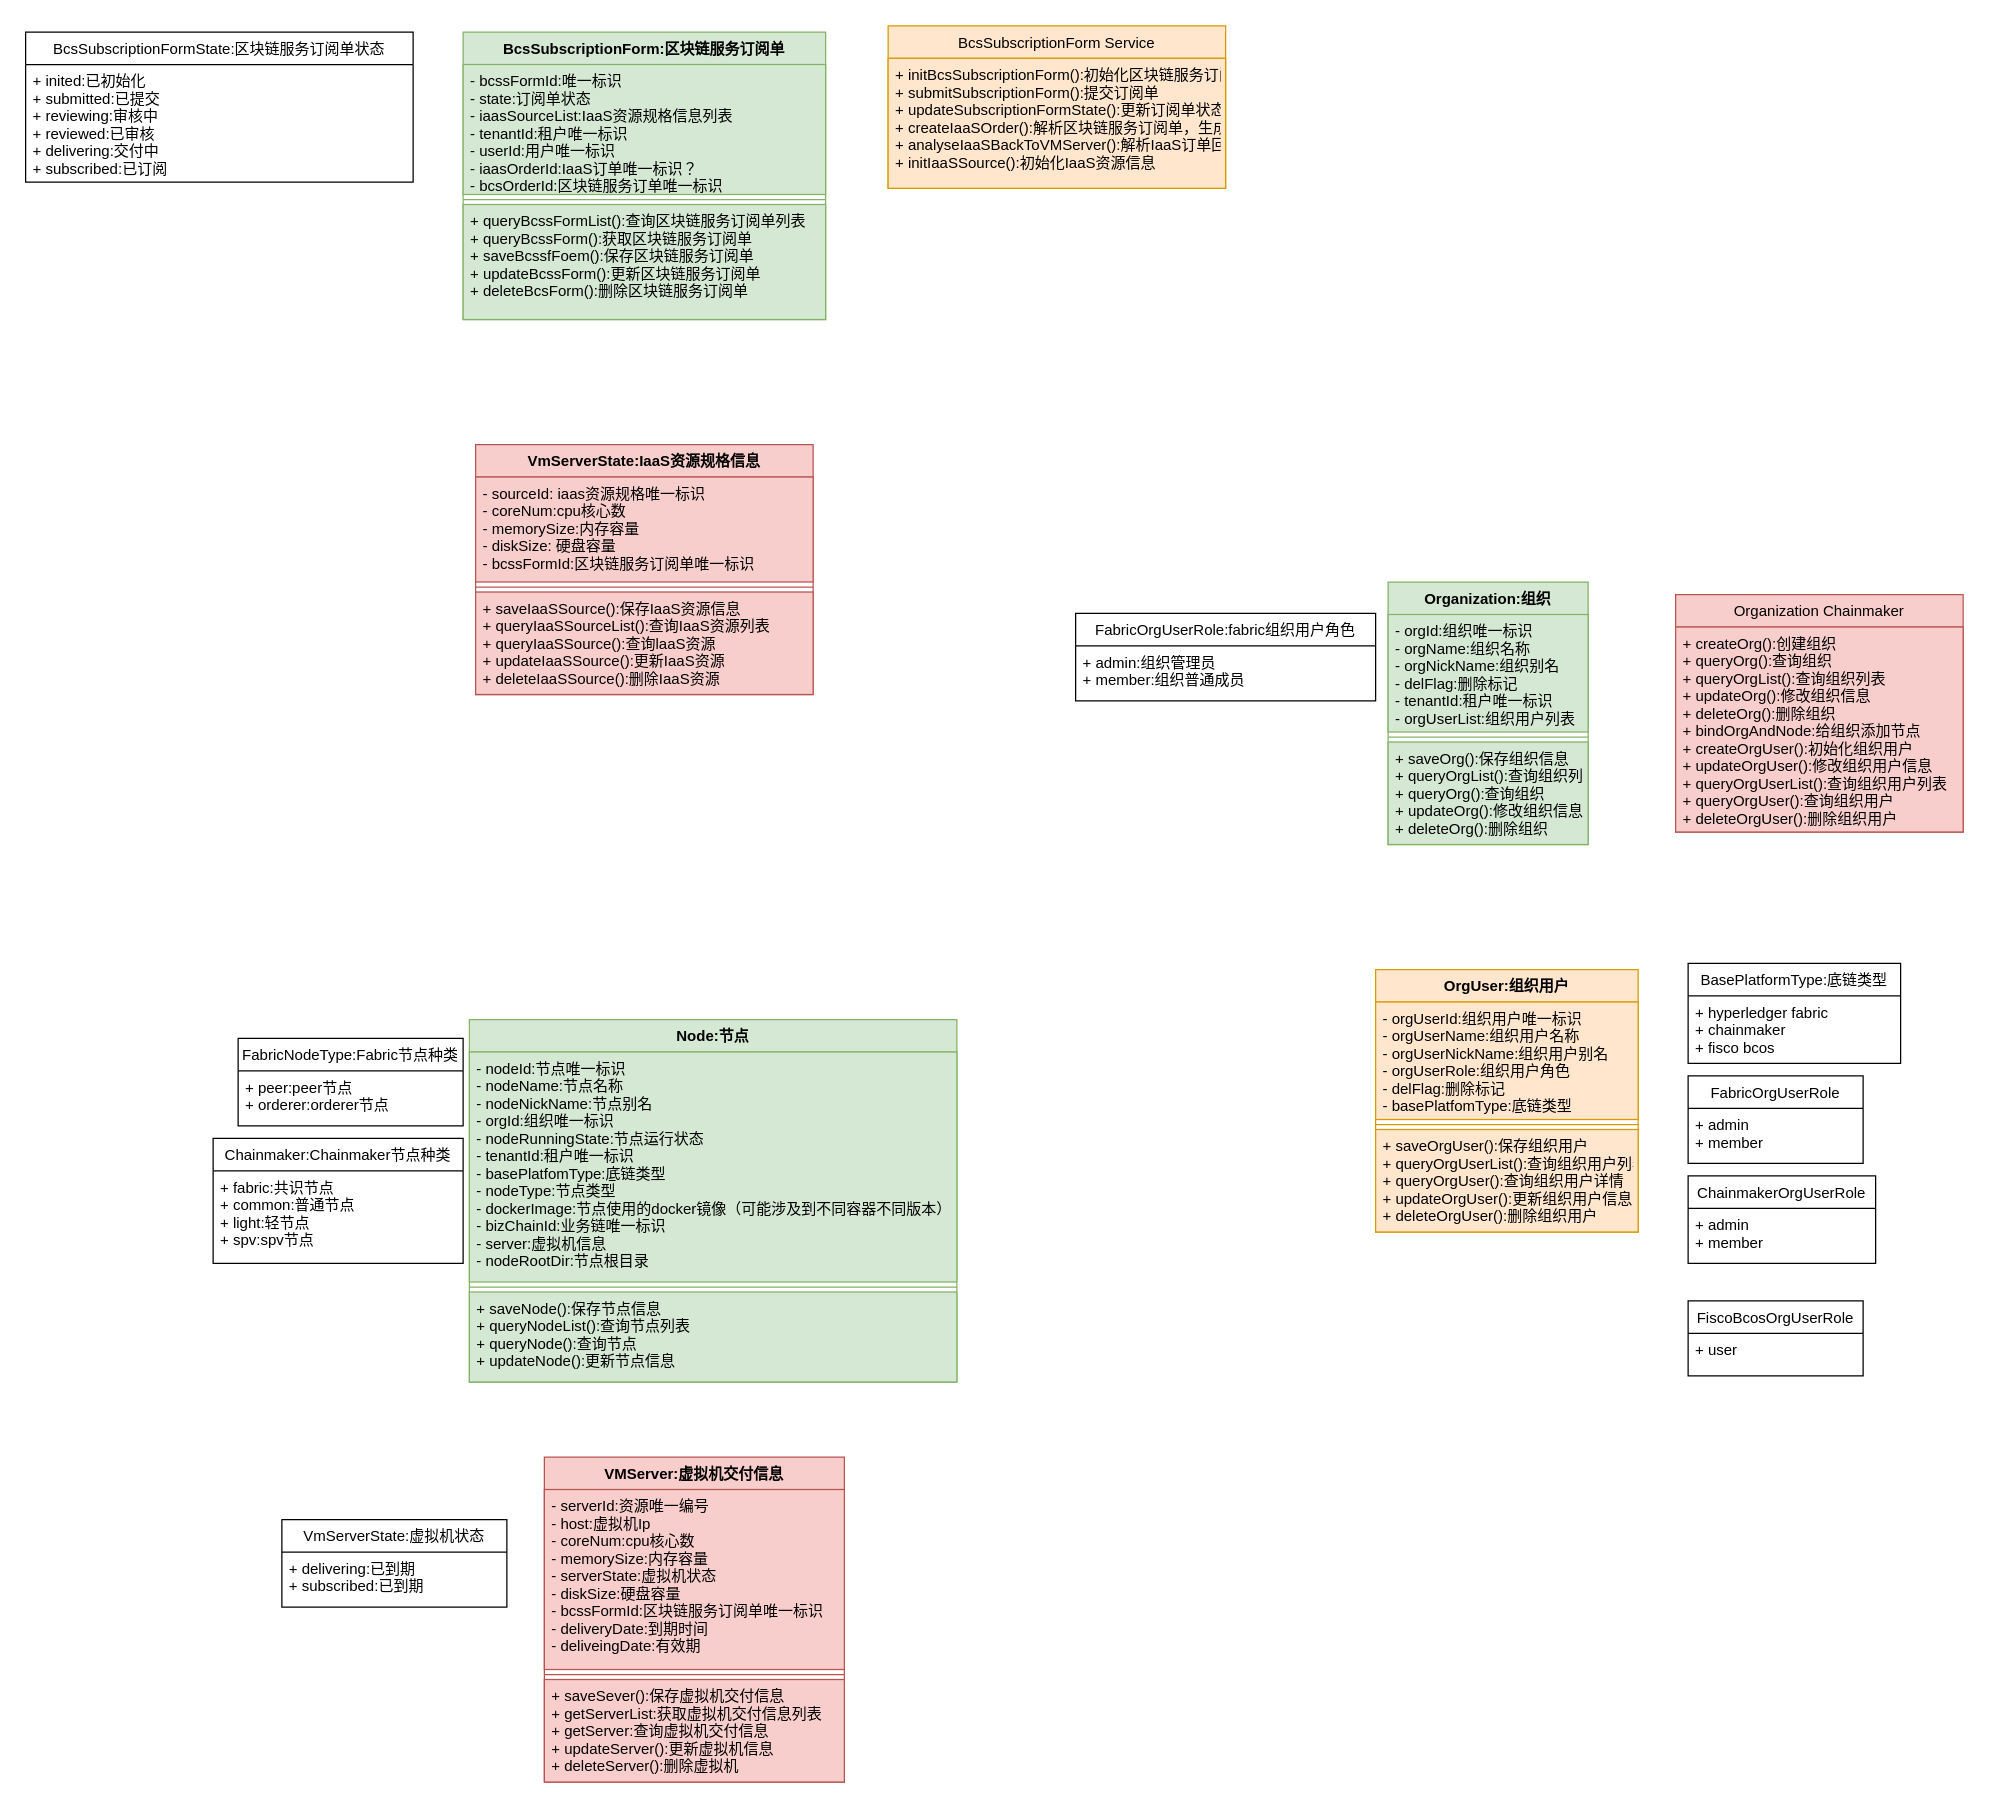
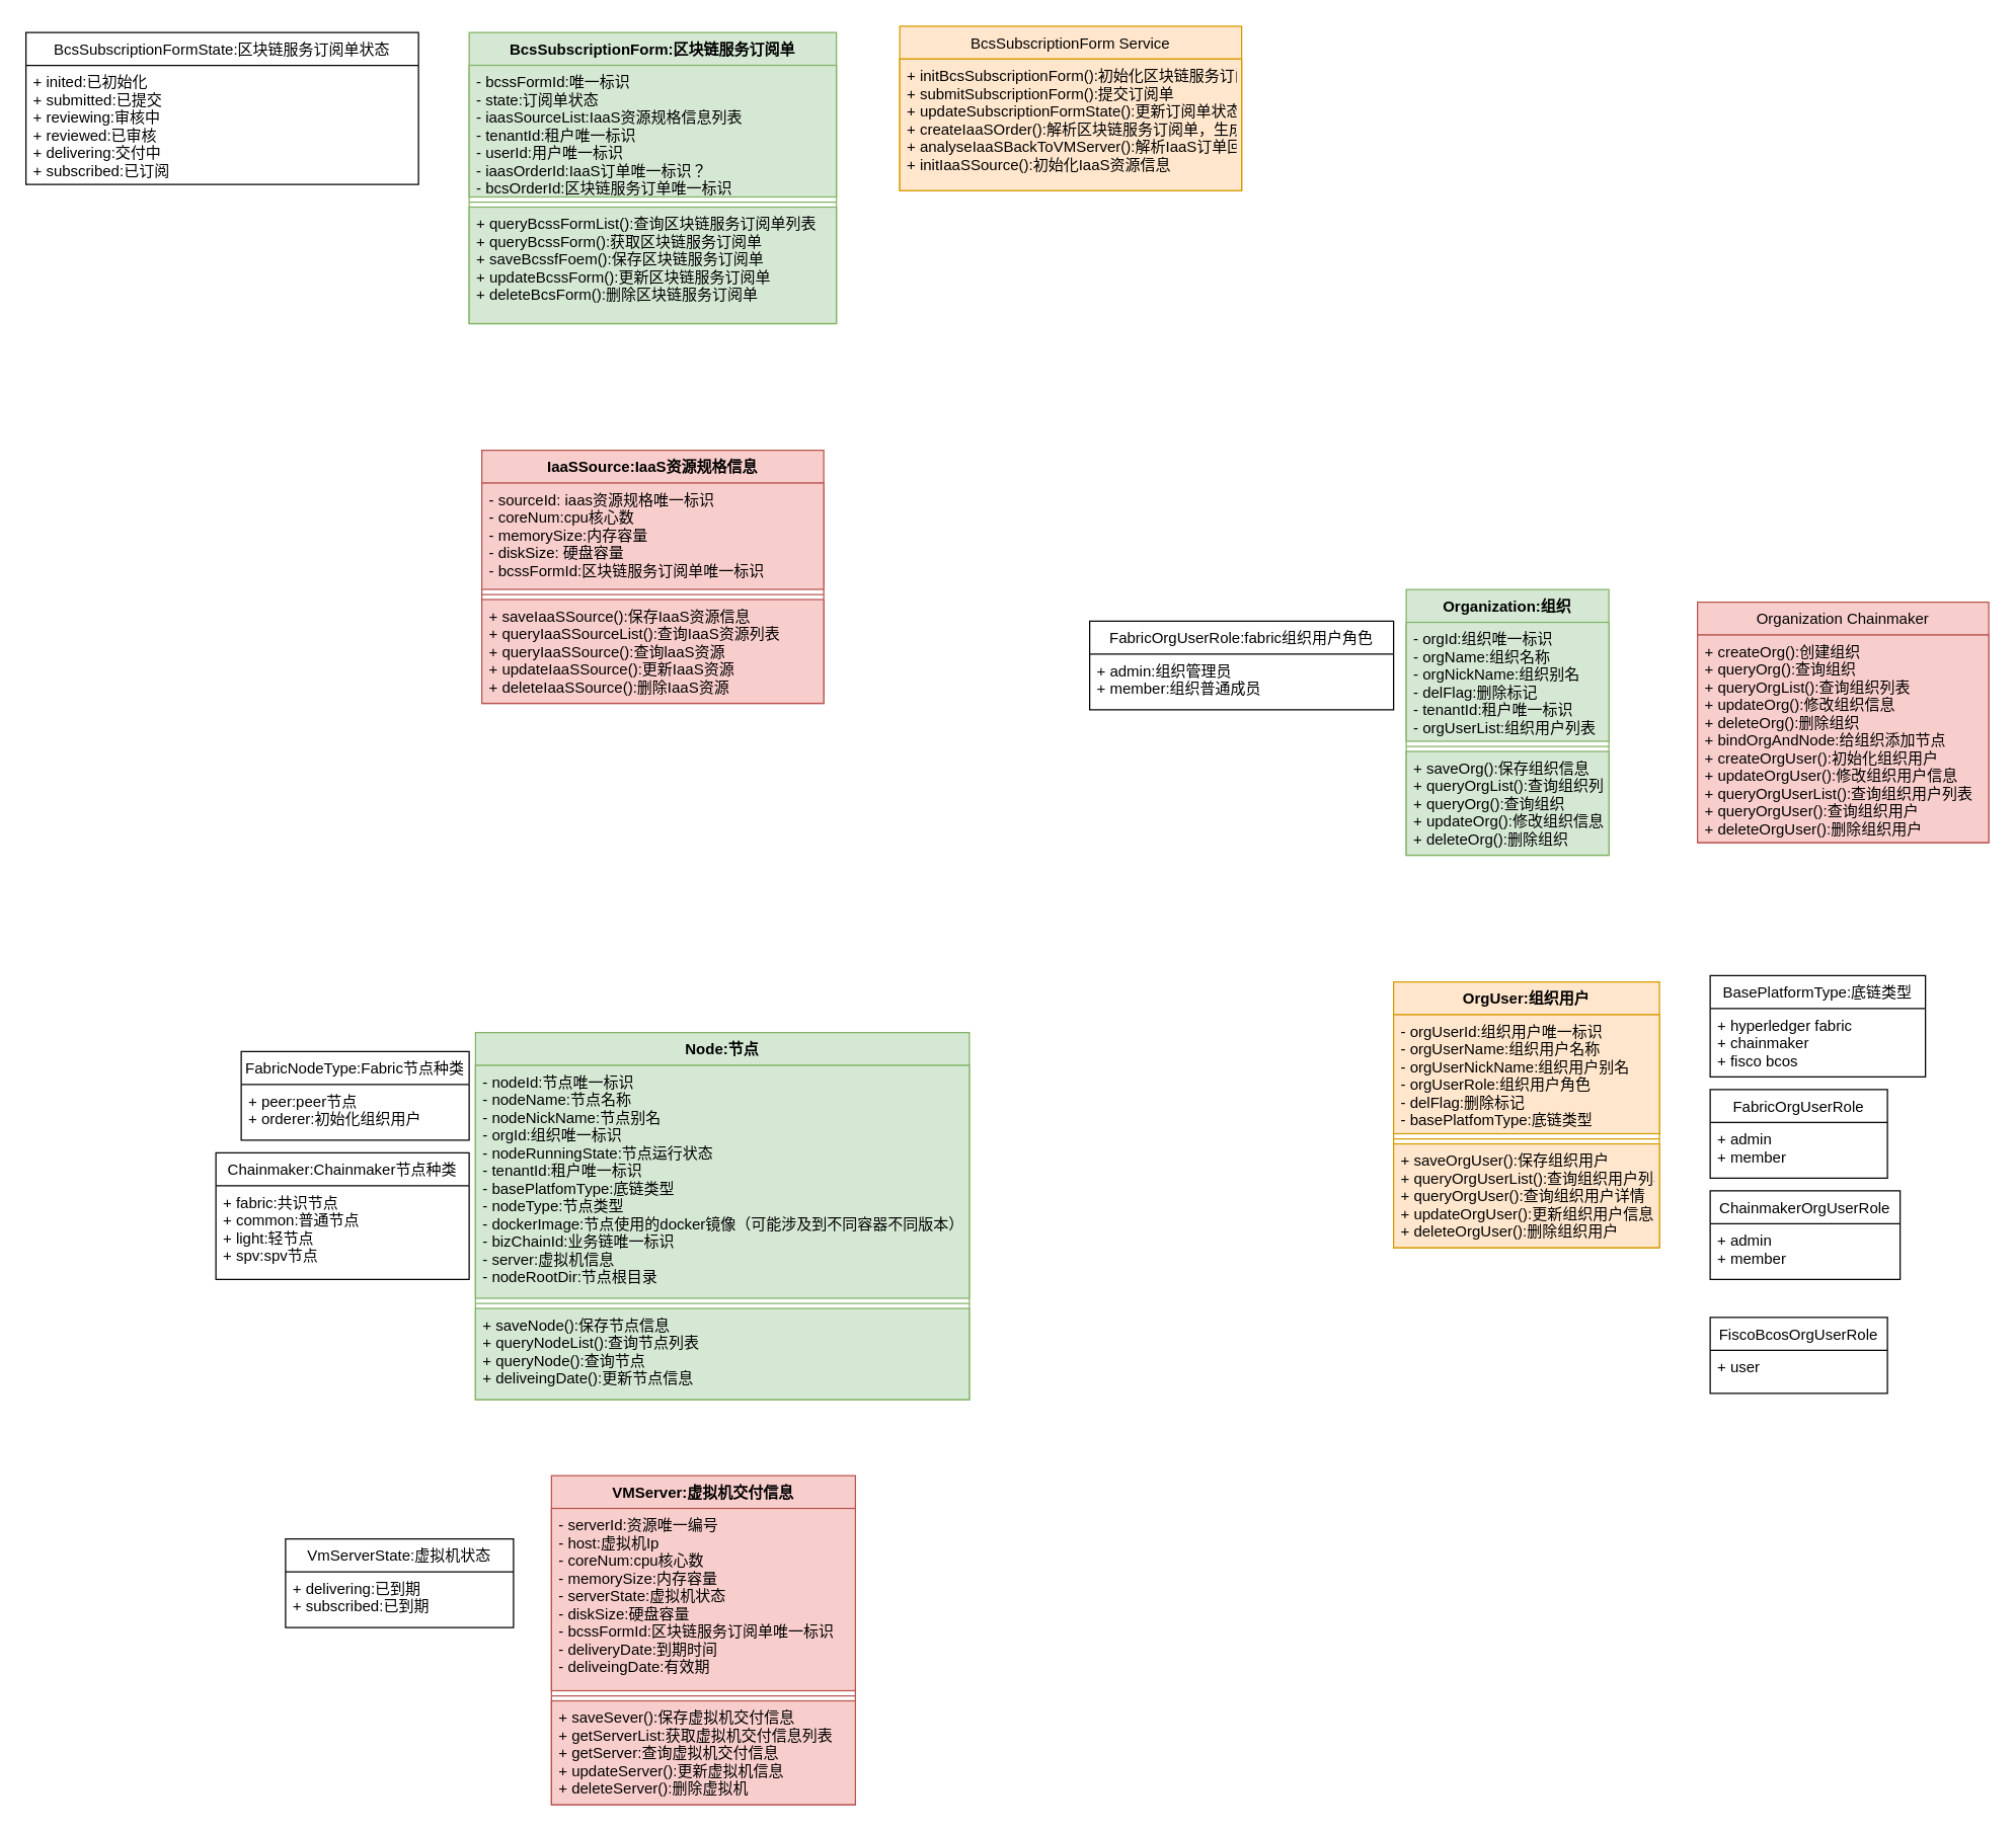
- <mxCell id="10" value="VmServerState:IaaS资源规格信息" style="swimlane;fontStyle=1;align=center;verticalAlign=top;childLayout=stackLayout;horizontal=1;startSize=26;horizontalStack=0;resizeParent=1;resizeParentMax=0;resizeLast=0;collapsible=1;marginBottom=0;fillColor=#f8cecc;strokeColor=#b85450;" vertex="1" parent="1"><mxGeometry x="380" y="355" width="270" height="200" as="geometry" /></mxCell>
+ <mxCell id="10" value="IaaSSource:IaaS资源规格信息" style="swimlane;fontStyle=1;align=center;verticalAlign=top;childLayout=stackLayout;horizontal=1;startSize=26;horizontalStack=0;resizeParent=1;resizeParentMax=0;resizeLast=0;collapsible=1;marginBottom=0;fillColor=#f8cecc;strokeColor=#b85450;" vertex="1" parent="1"><mxGeometry x="380" y="355" width="270" height="200" as="geometry" /></mxCell>
- <mxCell id="39" value="+ peer:peer节点&#10;+ orderer:orderer节点" style="text;strokeColor=none;fillColor=none;align=left;verticalAlign=top;spacingLeft=4;spacingRight=4;overflow=hidden;rotatable=0;points=[[0,0.5],[1,0.5]];portConstraint=eastwest;" vertex="1" parent="38"><mxGeometry y="26" width="180" height="44" as="geometry" /></mxCell>
+ <mxCell id="39" value="+ peer:peer节点&#10;+ orderer:初始化组织用户" style="text;strokeColor=none;fillColor=none;align=left;verticalAlign=top;spacingLeft=4;spacingRight=4;overflow=hidden;rotatable=0;points=[[0,0.5],[1,0.5]];portConstraint=eastwest;" vertex="1" parent="38"><mxGeometry y="26" width="180" height="44" as="geometry" /></mxCell>
- <mxCell id="37" value="+ saveNode():保存节点信息&#10;+ queryNodeList():查询节点列表&#10;+ queryNode():查询节点&#10;+ updateNode():更新节点信息" style="text;strokeColor=#82b366;fillColor=#d5e8d4;align=left;verticalAlign=top;spacingLeft=4;spacingRight=4;overflow=hidden;rotatable=0;points=[[0,0.5],[1,0.5]];portConstraint=eastwest;" vertex="1" parent="34"><mxGeometry y="218" width="390" height="72" as="geometry" /></mxCell>
+ <mxCell id="37" value="+ saveNode():保存节点信息&#10;+ queryNodeList():查询节点列表&#10;+ queryNode():查询节点&#10;+ deliveingDate():更新节点信息" style="text;strokeColor=#82b366;fillColor=#d5e8d4;align=left;verticalAlign=top;spacingLeft=4;spacingRight=4;overflow=hidden;rotatable=0;points=[[0,0.5],[1,0.5]];portConstraint=eastwest;" vertex="1" parent="34"><mxGeometry y="218" width="390" height="72" as="geometry" /></mxCell>
